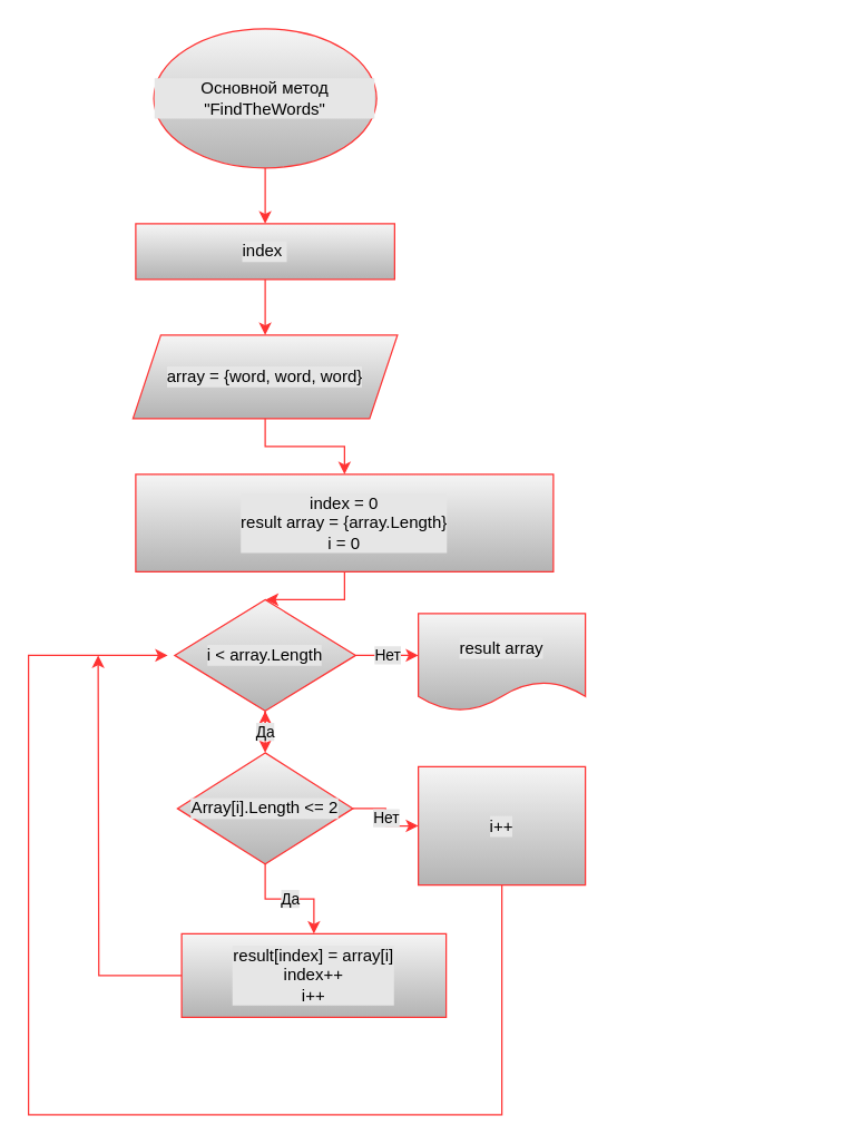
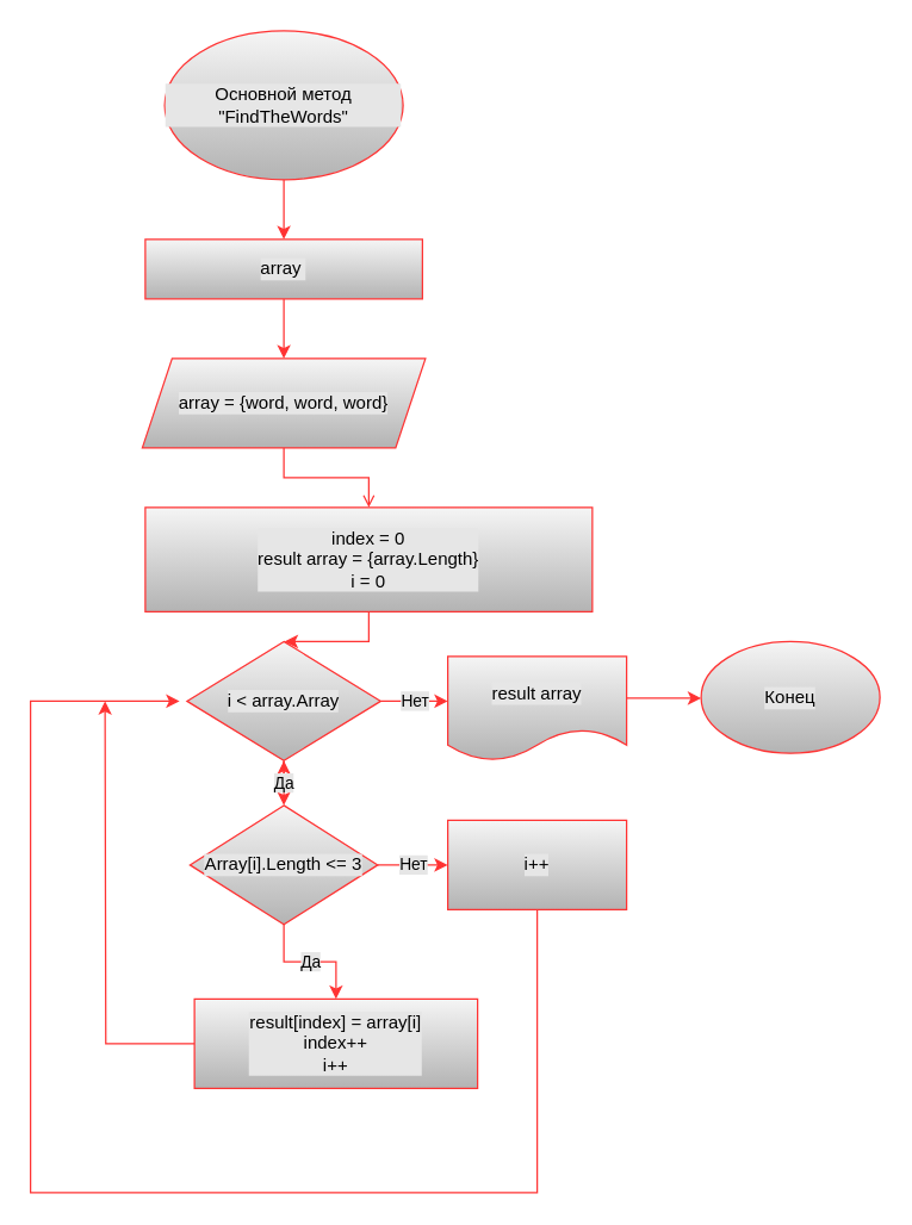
- <mxCell id="5" value="index&amp;nbsp;" style="rounded=0;whiteSpace=wrap;html=1;fillColor=#f5f5f5;gradientColor=#b3b3b3;strokeColor=#FF3333;fontColor=#000000;labelBackgroundColor=#E6E6E6;" vertex="1" parent="1"><mxGeometry x="97" y="160" width="186" height="40" as="geometry" /></mxCell>
+ <mxCell id="5" value="array&amp;nbsp;" style="rounded=0;whiteSpace=wrap;html=1;fillColor=#f5f5f5;gradientColor=#b3b3b3;strokeColor=#FF3333;fontColor=#000000;labelBackgroundColor=#E6E6E6;" vertex="1" parent="1"><mxGeometry x="97" y="160" width="186" height="40" as="geometry" /></mxCell>
- <mxCell id="17" value="" style="edgeStyle=orthogonalEdgeStyle;rounded=0;orthogonalLoop=1;jettySize=auto;html=1;fillColor=#f5f5f5;gradientColor=#b3b3b3;strokeColor=#FF3333;fontColor=#000000;labelBackgroundColor=#E6E6E6;" edge="1" parent="1" source="18" target="7"><mxGeometry relative="1" as="geometry" /></mxCell>
+ <mxCell id="17" value="" style="edgeStyle=orthogonalEdgeStyle;rounded=0;orthogonalLoop=1;jettySize=auto;html=1;fillColor=#f5f5f5;gradientColor=#b3b3b3;strokeColor=#FF3333;fontColor=#000000;labelBackgroundColor=#E6E6E6;endArrow=open;" edge="1" parent="1" source="18" target="7"><mxGeometry relative="1" as="geometry" /></mxCell>
+ <mxCell id="23" value="Конец" style="ellipse;whiteSpace=wrap;html=1;fillColor=#f5f5f5;gradientColor=#b3b3b3;strokeColor=#FF3333;fontColor=#000000;labelBackgroundColor=#E6E6E6;" vertex="1" parent="1"><mxGeometry x="470" y="430" width="120" height="75" as="geometry" /></mxCell>
+ <mxCell id="21" value="" style="edgeStyle=orthogonalEdgeStyle;rounded=0;orthogonalLoop=1;jettySize=auto;html=1;fillColor=#f5f5f5;gradientColor=#b3b3b3;strokeColor=#FF3333;fontColor=#000000;labelBackgroundColor=#E6E6E6;" edge="1" parent="1" source="22" target="23"><mxGeometry relative="1" as="geometry"><Array as="points"><mxPoint x="440" y="468" /><mxPoint x="440" y="468" /></Array></mxGeometry></mxCell>
- <mxCell id="11" value="i &amp;lt; array.Length" style="rhombus;whiteSpace=wrap;html=1;fillColor=#f5f5f5;gradientColor=#b3b3b3;strokeColor=#FF3333;fontColor=#000000;labelBackgroundColor=#E6E6E6;" vertex="1" parent="1"><mxGeometry x="125" y="430" width="130" height="80" as="geometry" /></mxCell>
+ <mxCell id="11" value="i &amp;lt; array.Array" style="rhombus;whiteSpace=wrap;html=1;fillColor=#f5f5f5;gradientColor=#b3b3b3;strokeColor=#FF3333;fontColor=#000000;labelBackgroundColor=#E6E6E6;" vertex="1" parent="1"><mxGeometry x="125" y="430" width="130" height="80" as="geometry" /></mxCell>
- <mxCell id="14" value="Array[i].Length &amp;lt;= 2" style="rhombus;whiteSpace=wrap;html=1;fillColor=#f5f5f5;gradientColor=#b3b3b3;strokeColor=#FF3333;fontColor=#000000;labelBackgroundColor=#E6E6E6;" vertex="1" parent="1"><mxGeometry x="127" y="540" width="126" height="80" as="geometry" /></mxCell>
+ <mxCell id="14" value="Array[i].Length &amp;lt;= 3" style="rhombus;whiteSpace=wrap;html=1;fillColor=#f5f5f5;gradientColor=#b3b3b3;strokeColor=#FF3333;fontColor=#000000;labelBackgroundColor=#E6E6E6;" vertex="1" parent="1"><mxGeometry x="127" y="540" width="126" height="80" as="geometry" /></mxCell>
- <mxCell id="20" value="i++" style="rounded=0;whiteSpace=wrap;html=1;fillColor=#f5f5f5;gradientColor=#b3b3b3;strokeColor=#FF3333;fontColor=#000000;labelBackgroundColor=#E6E6E6;" vertex="1" parent="1"><mxGeometry x="300" y="550" width="120" height="85" as="geometry" /></mxCell>
+ <mxCell id="20" value="i++" style="rounded=0;whiteSpace=wrap;html=1;fillColor=#f5f5f5;gradientColor=#b3b3b3;strokeColor=#FF3333;fontColor=#000000;labelBackgroundColor=#E6E6E6;" vertex="1" parent="1"><mxGeometry x="300" y="550" width="120" height="60" as="geometry" /></mxCell>
